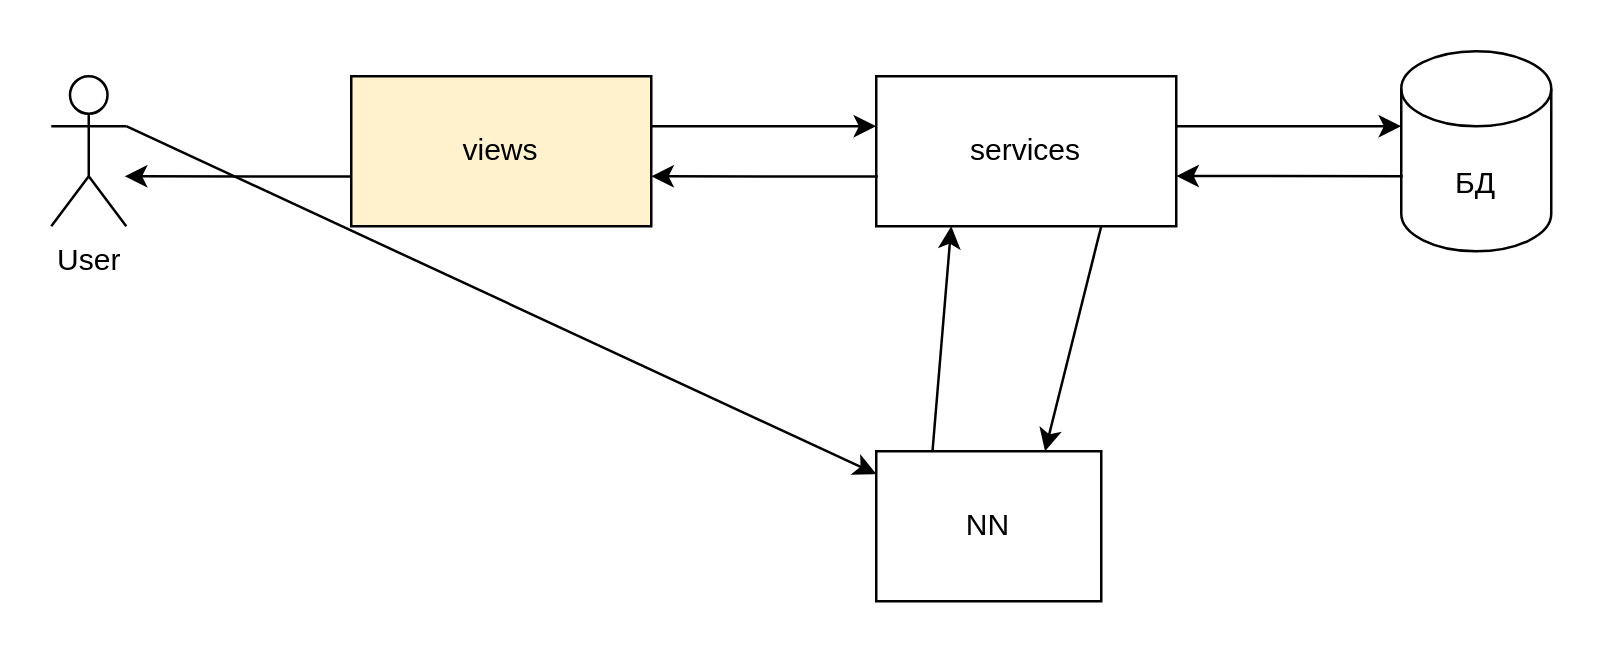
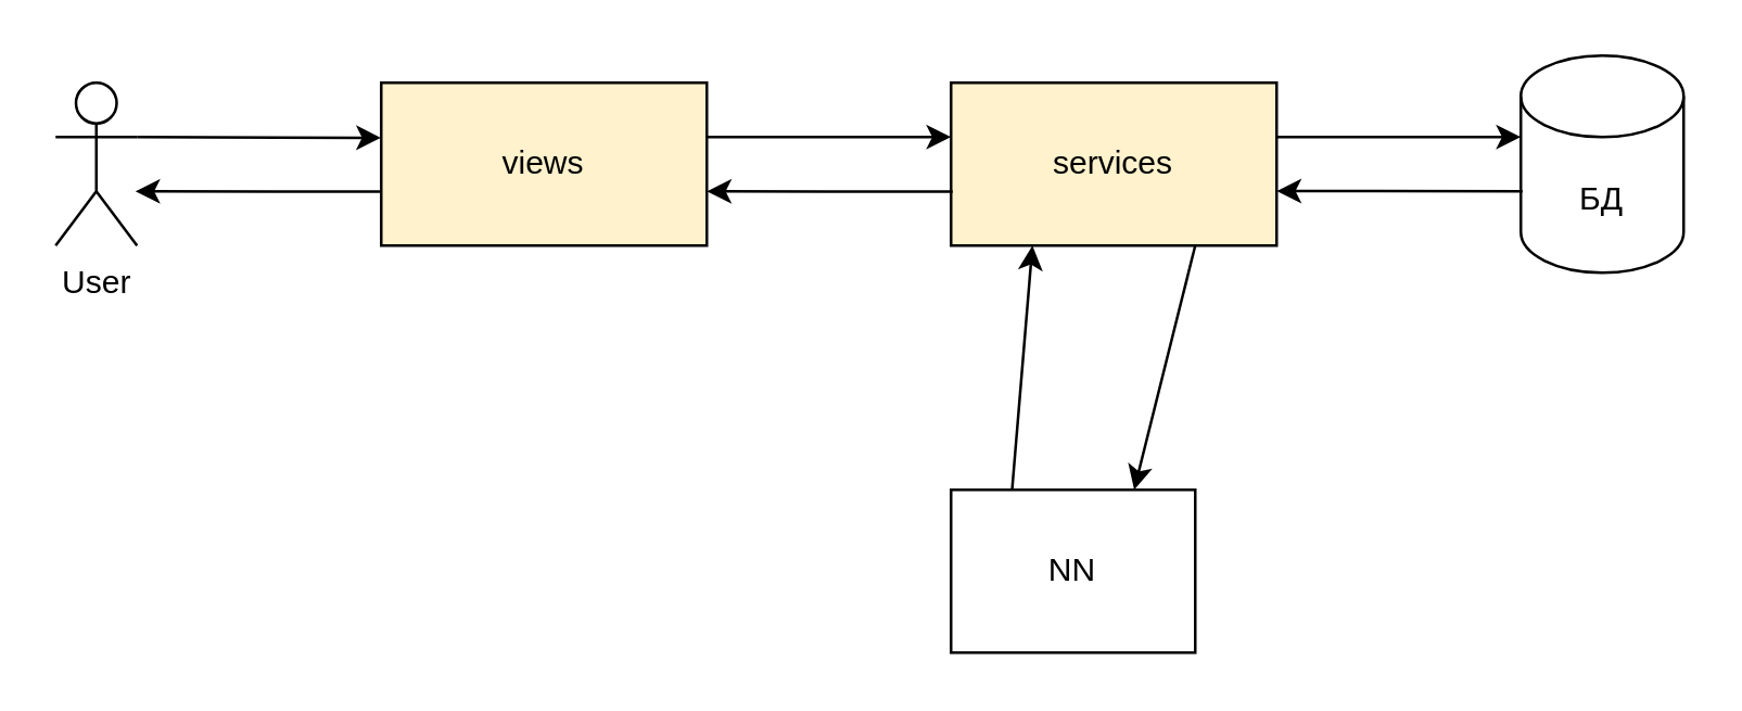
- <mxCell id="3" value="services" style="rounded=0;whiteSpace=wrap;html=1;" vertex="1" parent="1"><mxGeometry x="350" y="30" width="120" height="60" as="geometry" /></mxCell>
+ <mxCell id="3" value="services" style="rounded=0;whiteSpace=wrap;html=1;fillColor=#fff2cc;" vertex="1" parent="1"><mxGeometry x="350" y="30" width="120" height="60" as="geometry" /></mxCell>
- <mxCell id="7" value="" style="endArrow=classic;html=1;rounded=0;exitX=1;exitY=0.333;exitDx=0;exitDy=0;exitPerimeter=0;" edge="1" parent="1" source="6" target="5"><mxGeometry width="50" height="50" relative="1" as="geometry"><mxPoint x="220" y="170" as="sourcePoint" /><mxPoint x="270" y="120" as="targetPoint" /></mxGeometry></mxCell>
+ <mxCell id="7" value="" style="endArrow=classic;html=1;rounded=0;exitX=1;exitY=0.333;exitDx=0;exitDy=0;exitPerimeter=0;entryX=-0.001;entryY=0.338;entryDx=0;entryDy=0;entryPerimeter=0;" edge="1" parent="1" source="6" target="2"><mxGeometry width="50" height="50" relative="1" as="geometry"><mxPoint x="220" y="170" as="sourcePoint" /><mxPoint x="270" y="120" as="targetPoint" /></mxGeometry></mxCell>
